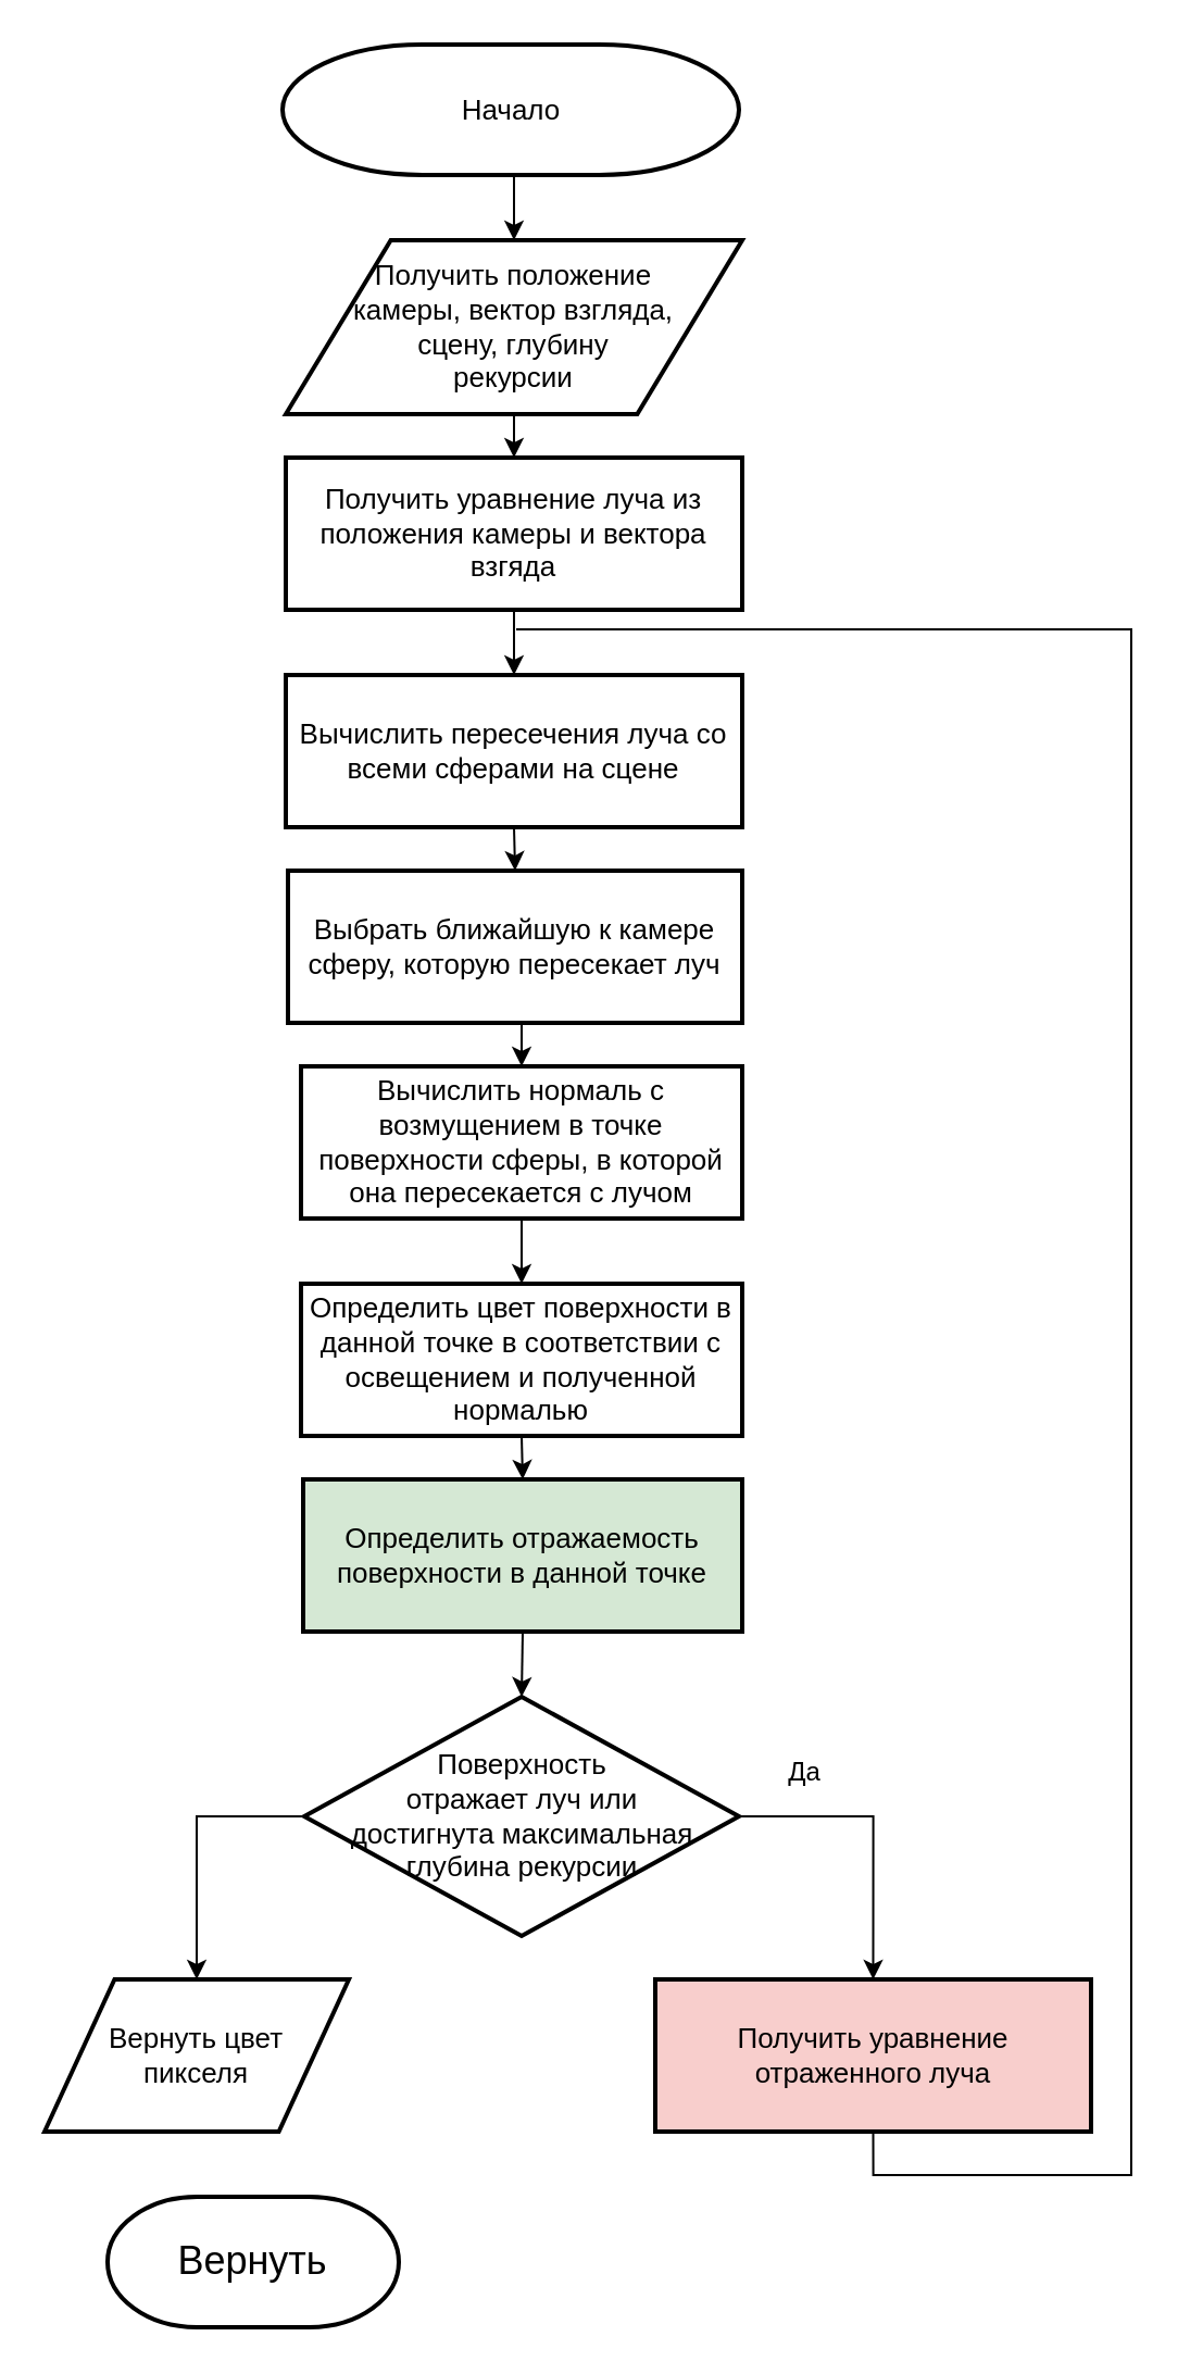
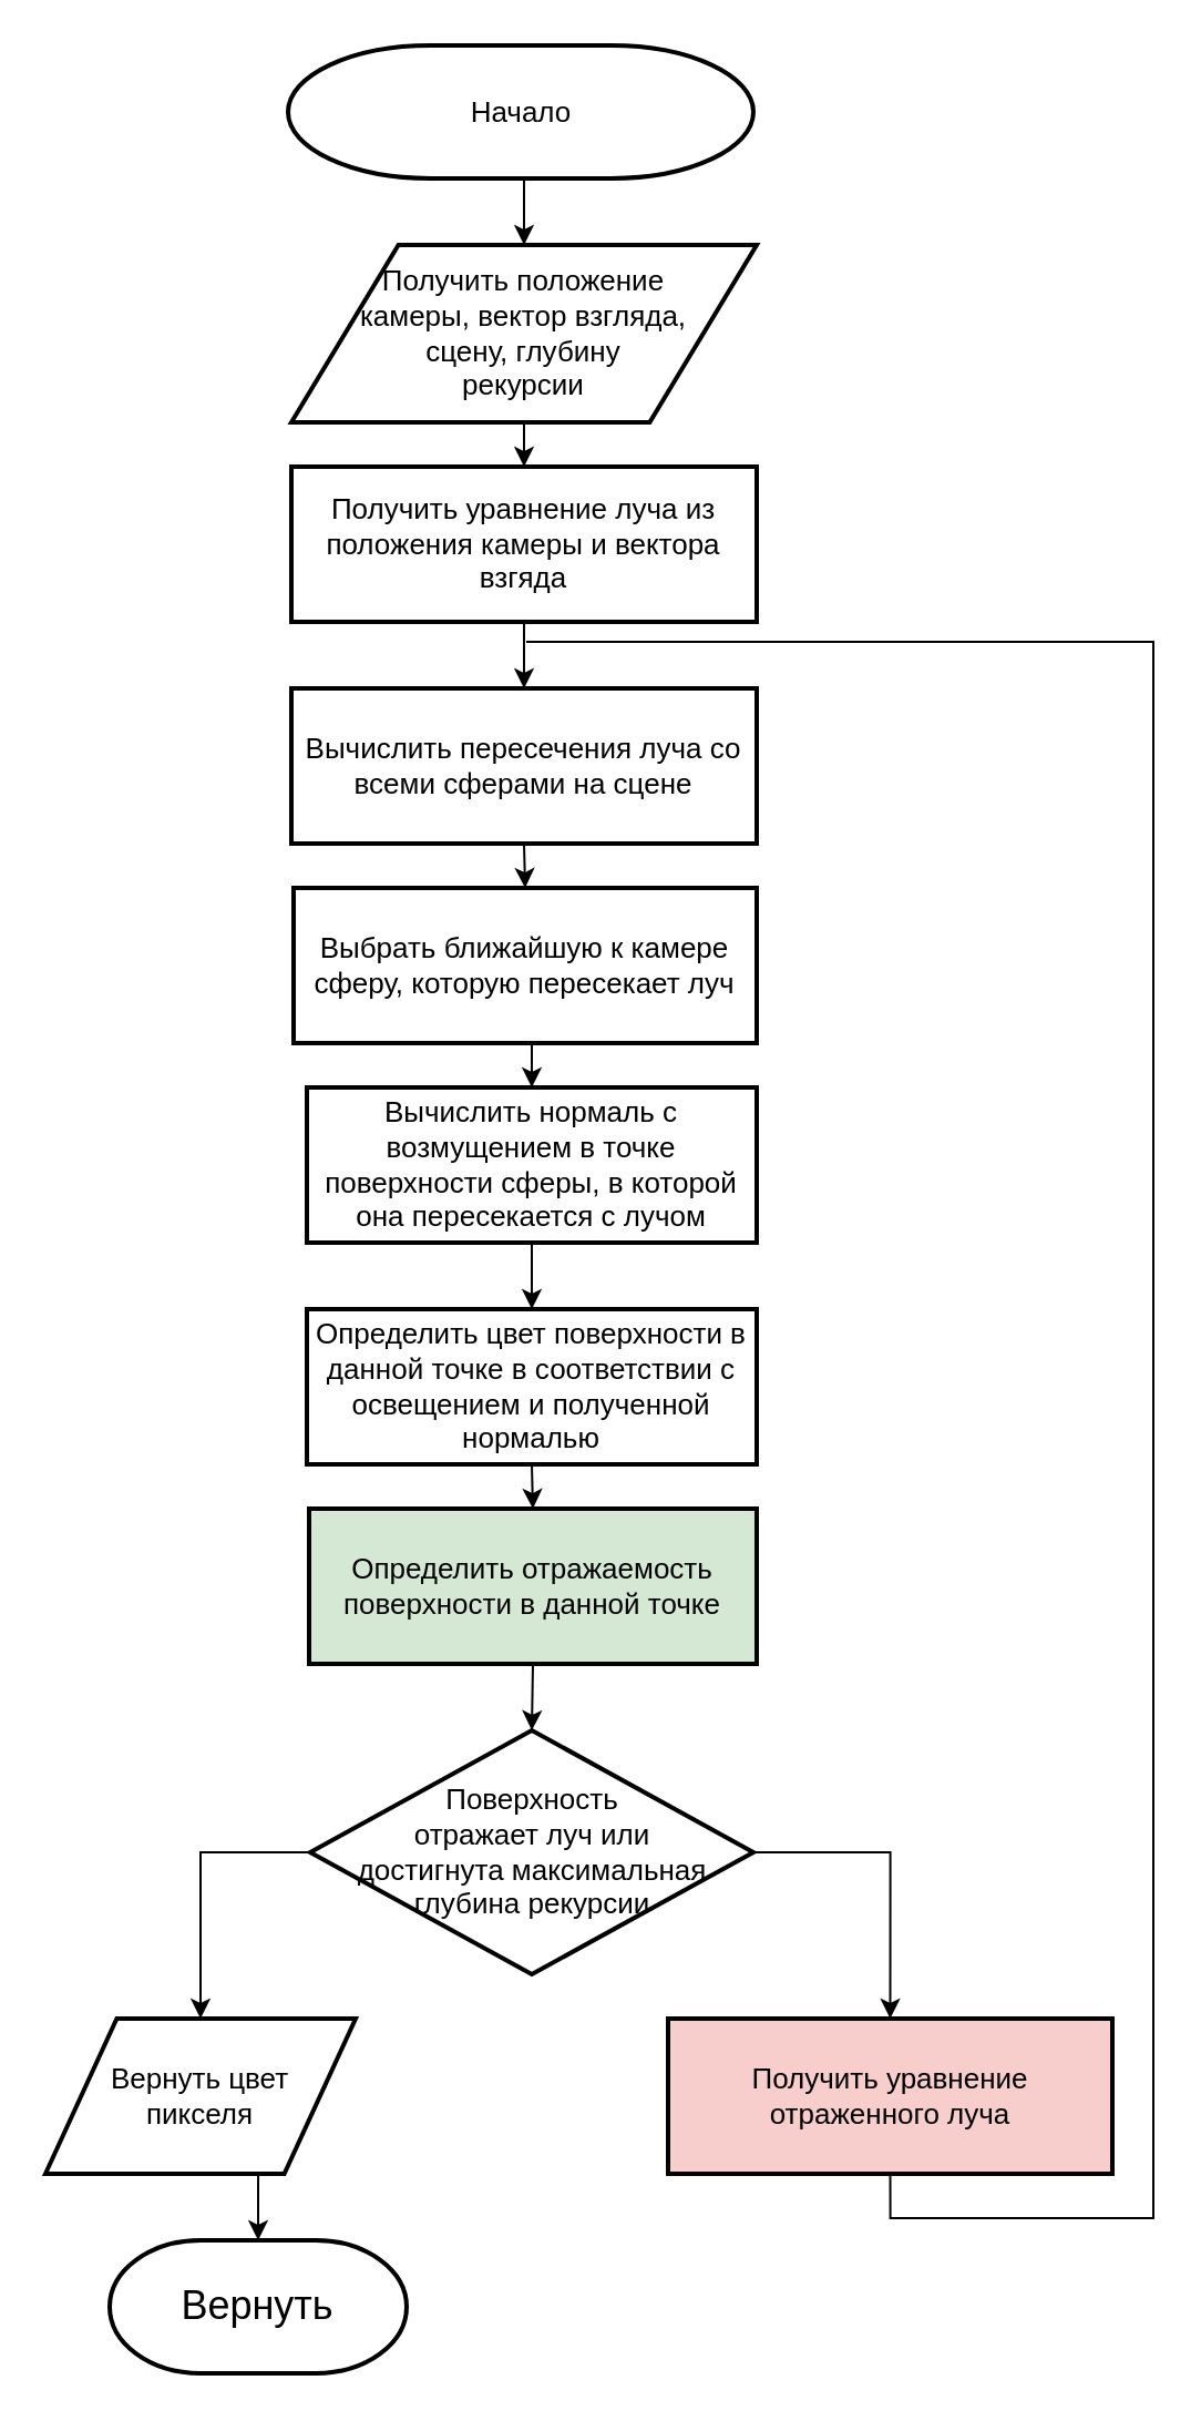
- <mxCell id="21" value="Да" style="text;html=1;align=center;verticalAlign=middle;whiteSpace=wrap;rounded=0;" parent="1" vertex="1"><mxGeometry x="339.5" y="800" width="60" height="30" as="geometry" /></mxCell>
+ <mxCell id="25" style="edgeStyle=orthogonalEdgeStyle;rounded=0;orthogonalLoop=1;jettySize=auto;html=1;exitX=0.5;exitY=1;exitDx=0;exitDy=0;entryX=0.5;entryY=0;entryDx=0;entryDy=0;entryPerimeter=0;" parent="1" source="24" target="18" edge="1"><mxGeometry relative="1" as="geometry" /></mxCell>
